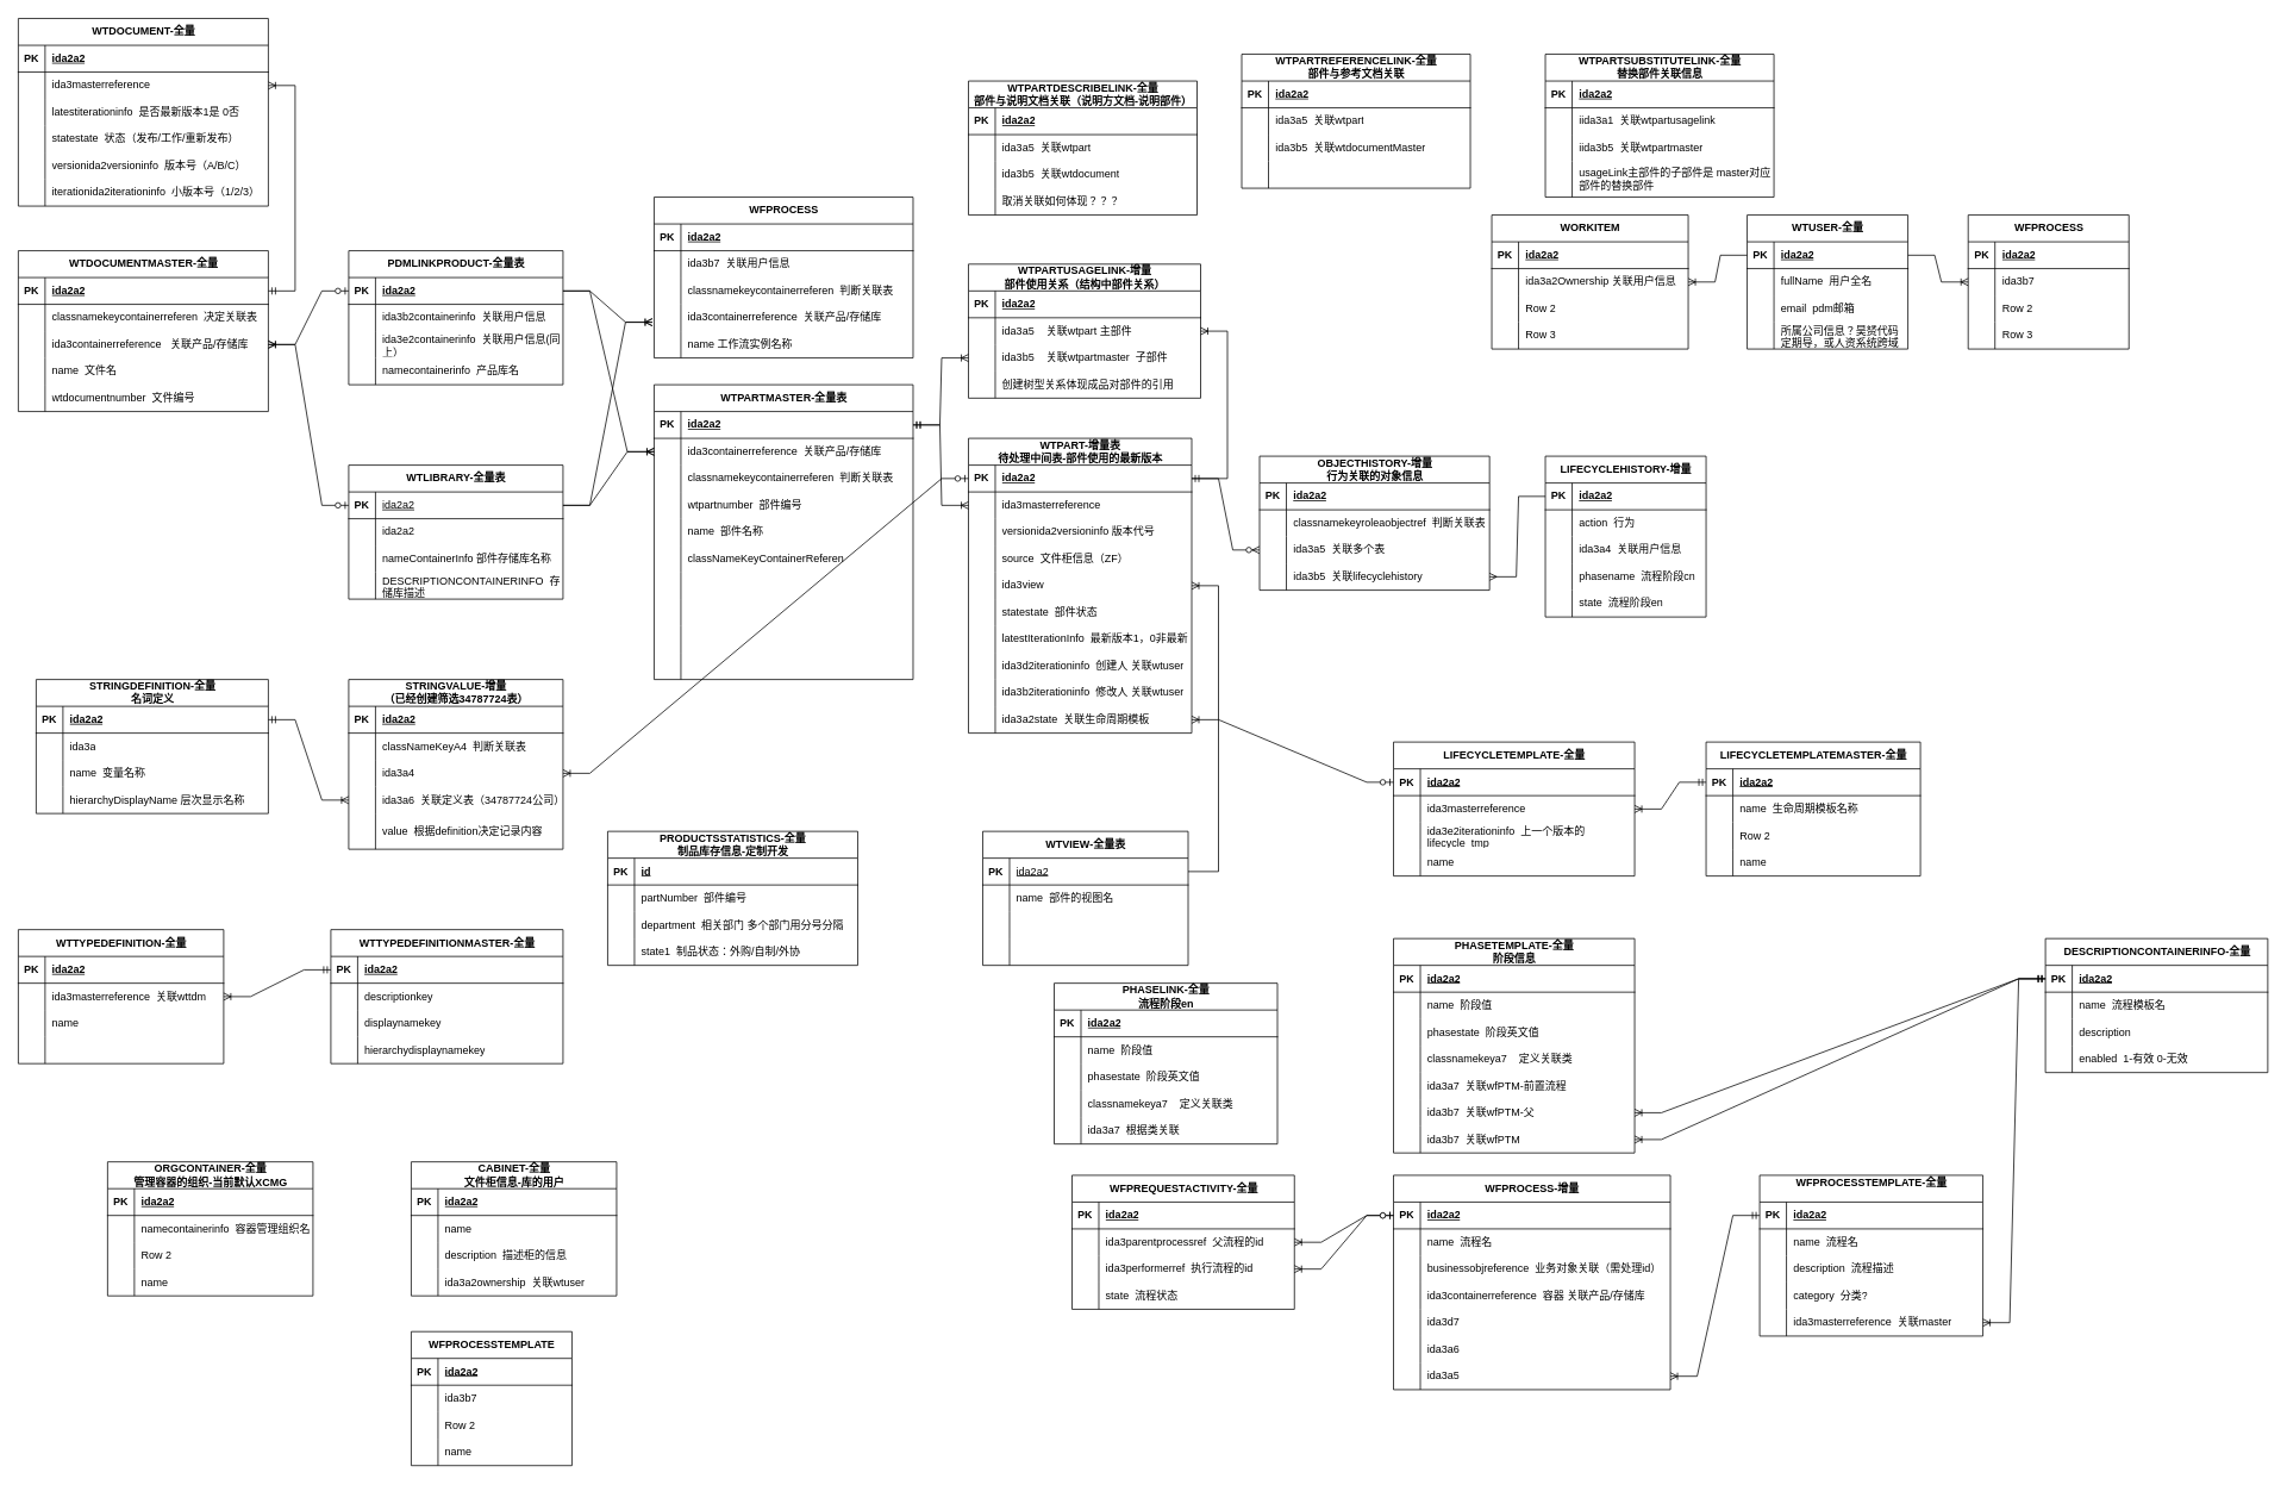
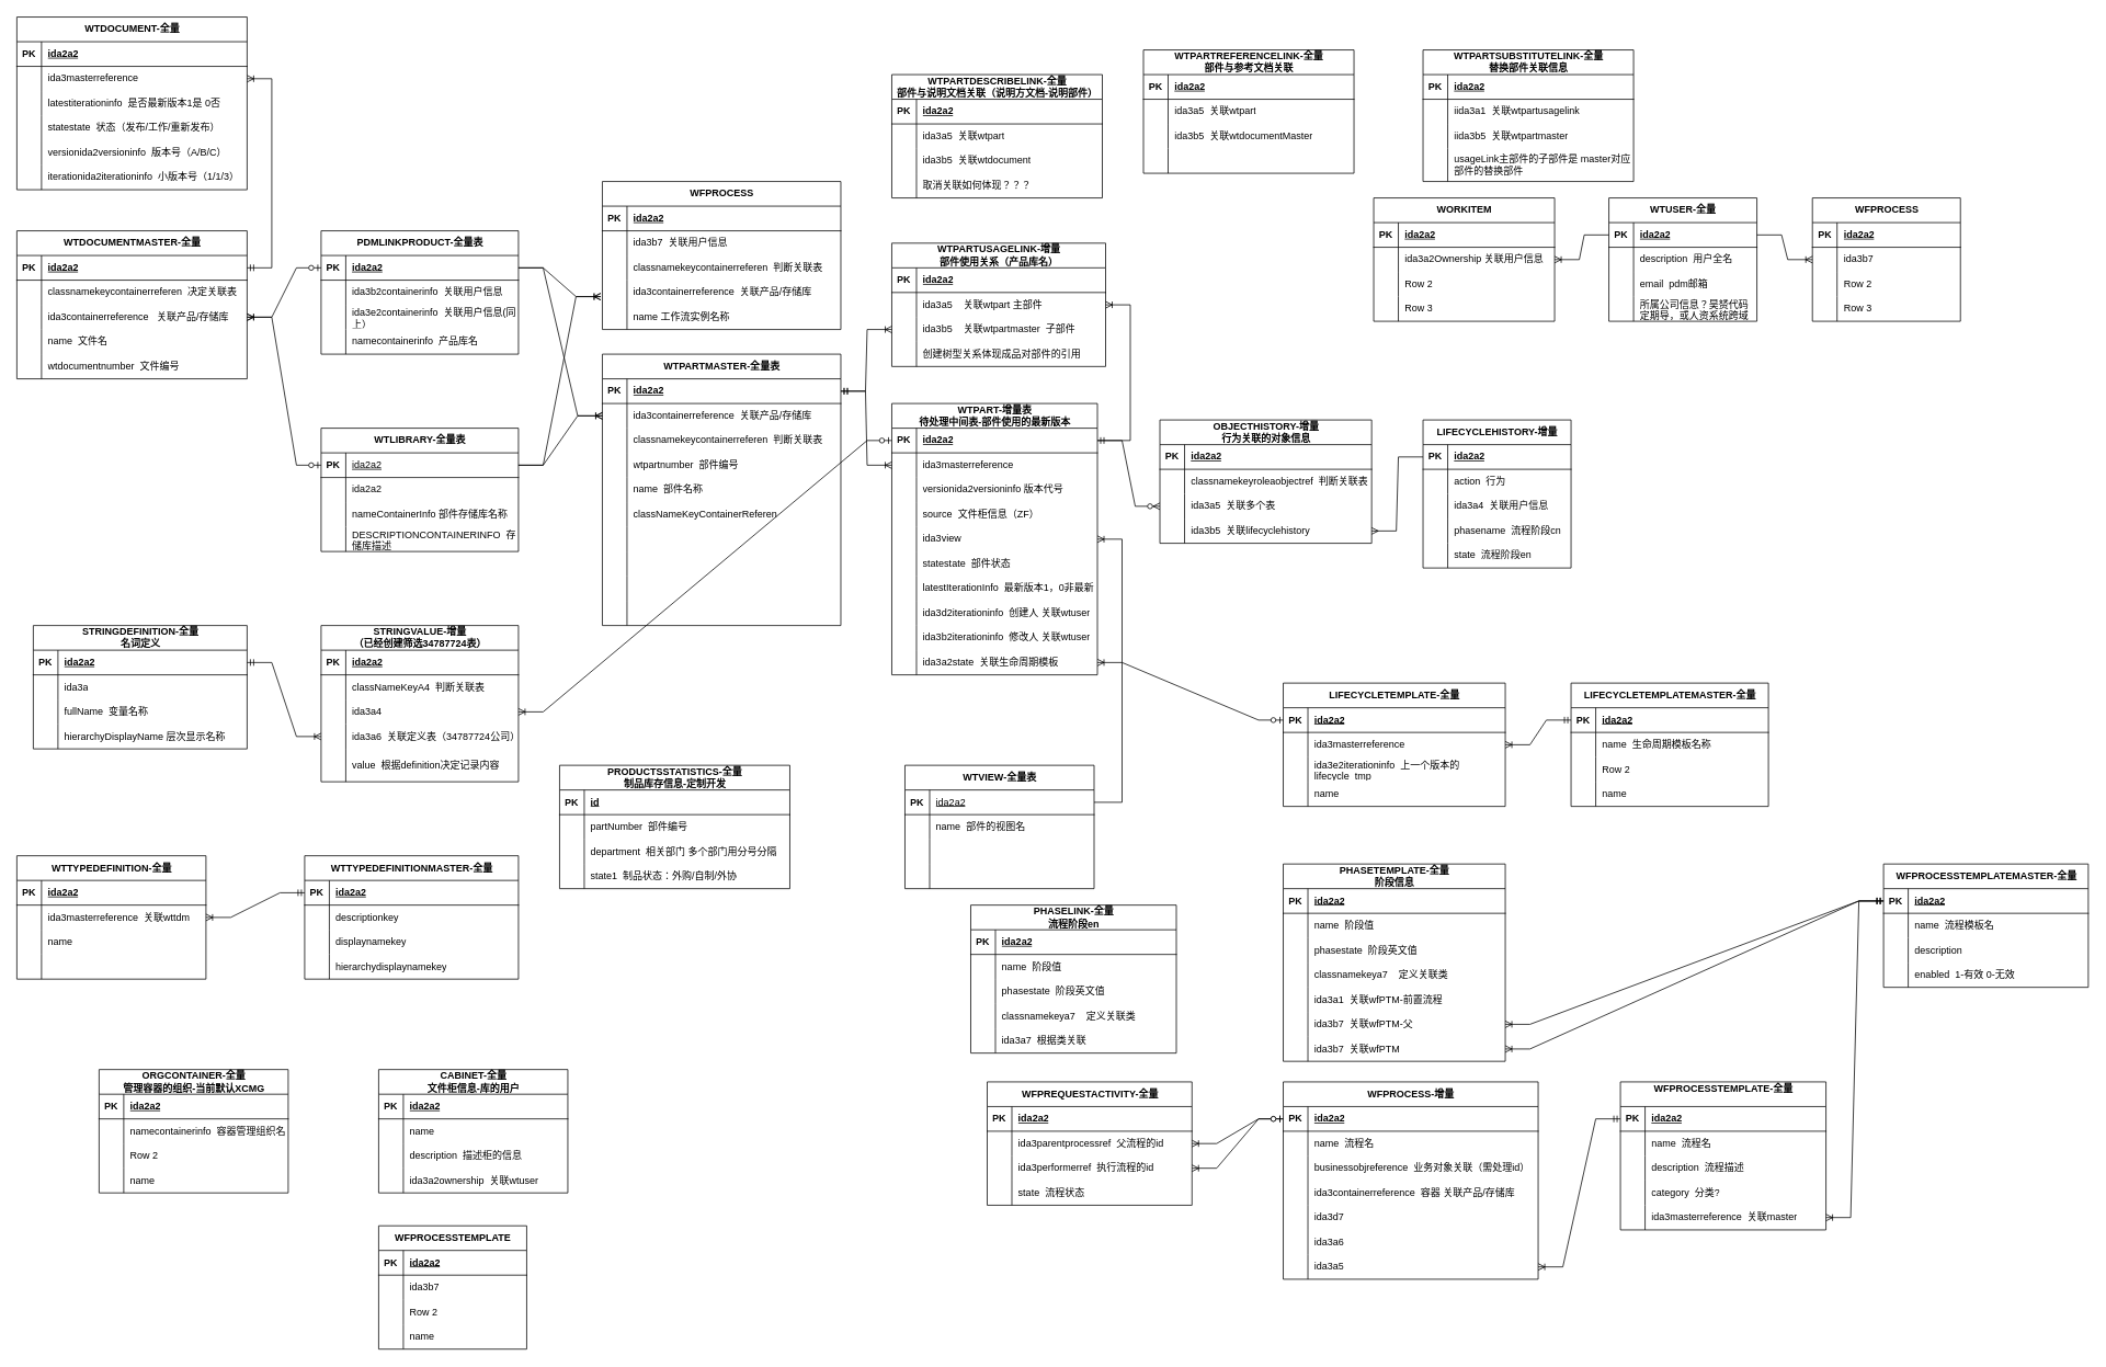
- <mxCell id="269" value="iterationida2iterationinfo&amp;nbsp; 小版本号（1/2/3）" style="shape=partialRectangle;connectable=0;fillColor=none;top=0;left=0;bottom=0;right=0;align=left;spacingLeft=6;overflow=hidden;whiteSpace=wrap;html=1;" parent="267" vertex="1"><mxGeometry x="30" width="250" height="30" as="geometry"><mxRectangle width="250" height="30" as="alternateBounds" /></mxGeometry></mxCell>
+ <mxCell id="269" value="iterationida2iterationinfo&amp;nbsp; 小版本号（1/1/3）" style="shape=partialRectangle;connectable=0;fillColor=none;top=0;left=0;bottom=0;right=0;align=left;spacingLeft=6;overflow=hidden;whiteSpace=wrap;html=1;" parent="267" vertex="1"><mxGeometry x="30" width="250" height="30" as="geometry"><mxRectangle width="250" height="30" as="alternateBounds" /></mxGeometry></mxCell>
- <mxCell id="303" value="WTPARTUSAGELINK-增量&lt;br&gt;部件使用关系（结构中部件关系）" style="shape=table;startSize=30;container=1;collapsible=1;childLayout=tableLayout;fixedRows=1;rowLines=0;fontStyle=1;align=center;resizeLast=1;html=1;" parent="1" vertex="1"><mxGeometry x="1084" y="295" width="260" height="150" as="geometry" /></mxCell>
+ <mxCell id="303" value="WTPARTUSAGELINK-增量&lt;br&gt;部件使用关系（产品库名）" style="shape=table;startSize=30;container=1;collapsible=1;childLayout=tableLayout;fixedRows=1;rowLines=0;fontStyle=1;align=center;resizeLast=1;html=1;" parent="1" vertex="1"><mxGeometry x="1084" y="295" width="260" height="150" as="geometry" /></mxCell>
- <mxCell id="168" value="fullName&amp;nbsp; 用户全名" style="shape=partialRectangle;connectable=0;fillColor=none;top=0;left=0;bottom=0;right=0;align=left;spacingLeft=6;overflow=hidden;whiteSpace=wrap;html=1;" parent="166" vertex="1"><mxGeometry x="30" width="150" height="30" as="geometry"><mxRectangle width="150" height="30" as="alternateBounds" /></mxGeometry></mxCell>
+ <mxCell id="168" value="description&amp;nbsp; 用户全名" style="shape=partialRectangle;connectable=0;fillColor=none;top=0;left=0;bottom=0;right=0;align=left;spacingLeft=6;overflow=hidden;whiteSpace=wrap;html=1;" parent="166" vertex="1"><mxGeometry x="30" width="150" height="30" as="geometry"><mxRectangle width="150" height="30" as="alternateBounds" /></mxGeometry></mxCell>
- <mxCell id="42" value="name&amp;nbsp; 变量名称" style="shape=partialRectangle;connectable=0;fillColor=none;top=0;left=0;bottom=0;right=0;align=left;spacingLeft=6;overflow=hidden;whiteSpace=wrap;html=1;" parent="40" vertex="1"><mxGeometry x="30" width="230" height="30" as="geometry"><mxRectangle width="230" height="30" as="alternateBounds" /></mxGeometry></mxCell>
+ <mxCell id="42" value="fullName&amp;nbsp; 变量名称" style="shape=partialRectangle;connectable=0;fillColor=none;top=0;left=0;bottom=0;right=0;align=left;spacingLeft=6;overflow=hidden;whiteSpace=wrap;html=1;" parent="40" vertex="1"><mxGeometry x="30" width="230" height="30" as="geometry"><mxRectangle width="230" height="30" as="alternateBounds" /></mxGeometry></mxCell>
- <mxCell id="220" value="DESCRIPTIONCONTAINERINFO-全量" style="shape=table;startSize=30;container=1;collapsible=1;childLayout=tableLayout;fixedRows=1;rowLines=0;fontStyle=1;align=center;resizeLast=1;html=1;" parent="1" vertex="1"><mxGeometry x="2290" y="1050" width="249" height="150" as="geometry" /></mxCell>
+ <mxCell id="220" value="WFPROCESSTEMPLATEMASTER-全量" style="shape=table;startSize=30;container=1;collapsible=1;childLayout=tableLayout;fixedRows=1;rowLines=0;fontStyle=1;align=center;resizeLast=1;html=1;" parent="1" vertex="1"><mxGeometry x="2290" y="1050" width="249" height="150" as="geometry" /></mxCell>
- <mxCell id="455" value="ida3a7&amp;nbsp; 关联wfPTM-前置流程" style="shape=partialRectangle;connectable=0;fillColor=none;top=0;left=0;bottom=0;right=0;align=left;spacingLeft=6;overflow=hidden;whiteSpace=wrap;html=1;" vertex="1" parent="453"><mxGeometry x="30" width="240" height="30" as="geometry"><mxRectangle width="240" height="30" as="alternateBounds" /></mxGeometry></mxCell>
+ <mxCell id="455" value="ida3a1&amp;nbsp; 关联wfPTM-前置流程" style="shape=partialRectangle;connectable=0;fillColor=none;top=0;left=0;bottom=0;right=0;align=left;spacingLeft=6;overflow=hidden;whiteSpace=wrap;html=1;" vertex="1" parent="453"><mxGeometry x="30" width="240" height="30" as="geometry"><mxRectangle width="240" height="30" as="alternateBounds" /></mxGeometry></mxCell>
